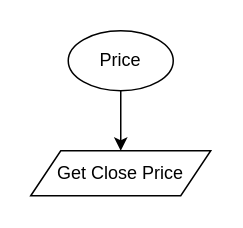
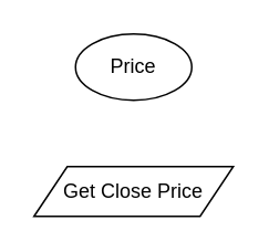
- <mxCell id="2" style="edgeStyle=orthogonalEdgeStyle;rounded=0;orthogonalLoop=1;jettySize=auto;html=1;exitX=0.5;exitY=1;exitDx=0;exitDy=0;" edge="1" parent="1" source="3" target="4"><mxGeometry relative="1" as="geometry" /></mxCell>
